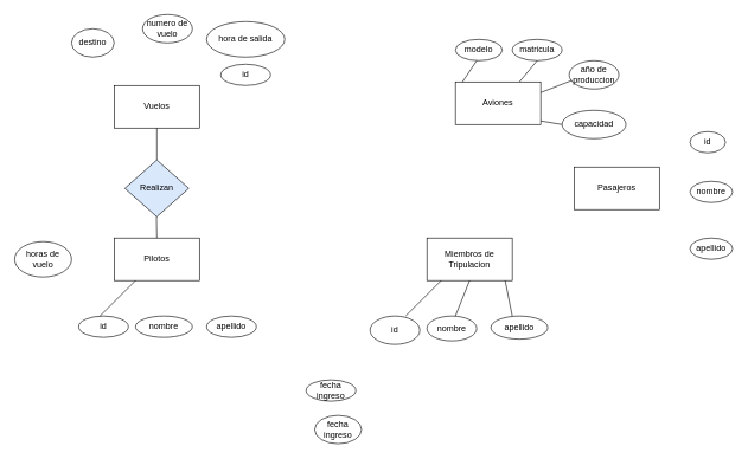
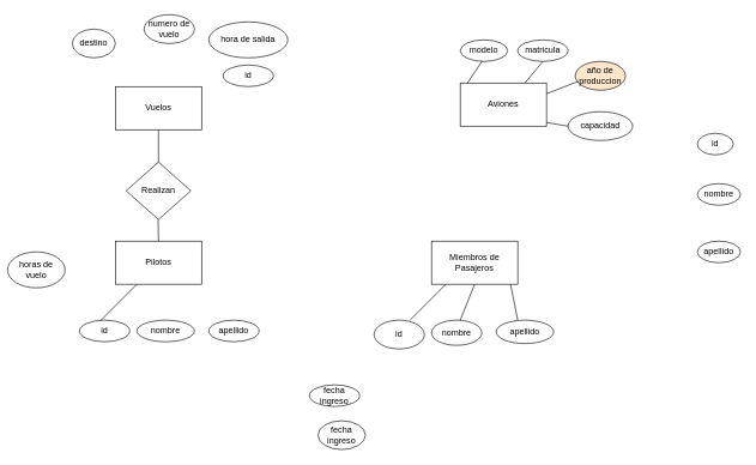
- <mxCell id="16" value="año de produccion" style="ellipse;whiteSpace=wrap;html=1;" vertex="1" parent="1"><mxGeometry x="800" y="85" width="70" height="40" as="geometry" /></mxCell>
+ <mxCell id="16" value="año de produccion" style="ellipse;whiteSpace=wrap;html=1;fillColor=#ffe6cc;" vertex="1" parent="1"><mxGeometry x="800" y="85" width="70" height="40" as="geometry" /></mxCell>
- <mxCell id="35" value="Realizan" style="rhombus;whiteSpace=wrap;html=1;fillColor=#dae8fc;" vertex="1" parent="1"><mxGeometry x="175" y="225" width="90" height="80" as="geometry" /></mxCell>
+ <mxCell id="35" value="Realizan" style="rhombus;whiteSpace=wrap;html=1;" vertex="1" parent="1"><mxGeometry x="175" y="225" width="90" height="80" as="geometry" /></mxCell>
- <mxCell id="26" value="Pasajeros" style="rounded=0;whiteSpace=wrap;html=1;" vertex="1" parent="1"><mxGeometry x="807" y="235" width="120" height="60" as="geometry" /></mxCell>
- <mxCell id="8" value="horas de vuelo" style="ellipse;whiteSpace=wrap;html=1;" vertex="1" parent="1"><mxGeometry x="20" y="340" width="80" height="50" as="geometry" /></mxCell>
+ <mxCell id="8" value="horas de vuelo" style="ellipse;whiteSpace=wrap;html=1;" vertex="1" parent="1"><mxGeometry x="10" y="350" width="80" height="50" as="geometry" /></mxCell>
- <mxCell id="2" value="Miembros de Tripulacion" style="rounded=0;whiteSpace=wrap;html=1;" vertex="1" parent="1"><mxGeometry x="600" y="335" width="120" height="60" as="geometry" /></mxCell>
+ <mxCell id="2" value="Miembros de Pasajeros" style="rounded=0;whiteSpace=wrap;html=1;" vertex="1" parent="1"><mxGeometry x="600" y="335" width="120" height="60" as="geometry" /></mxCell>
